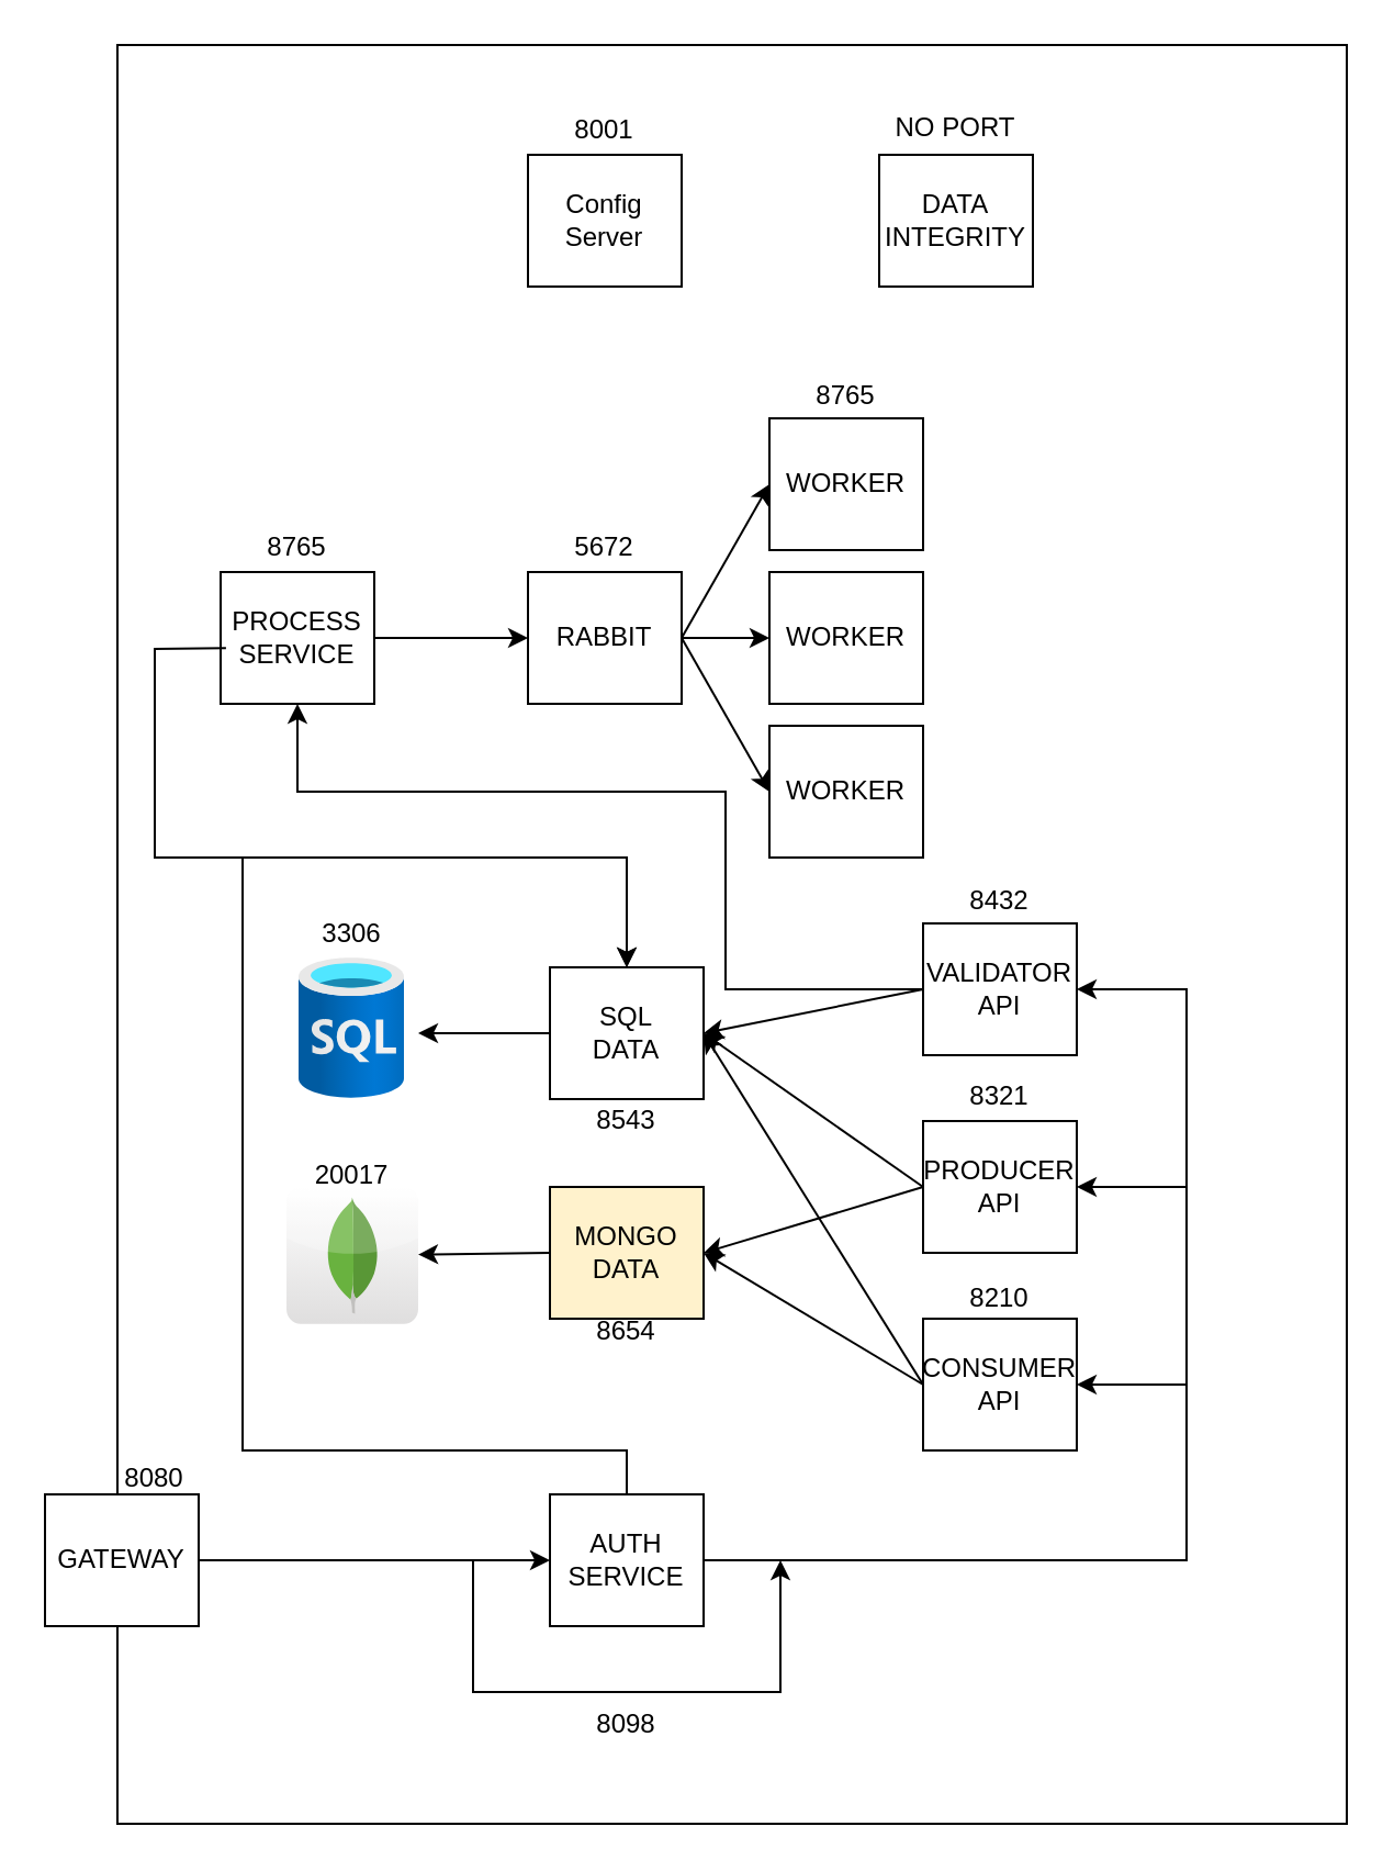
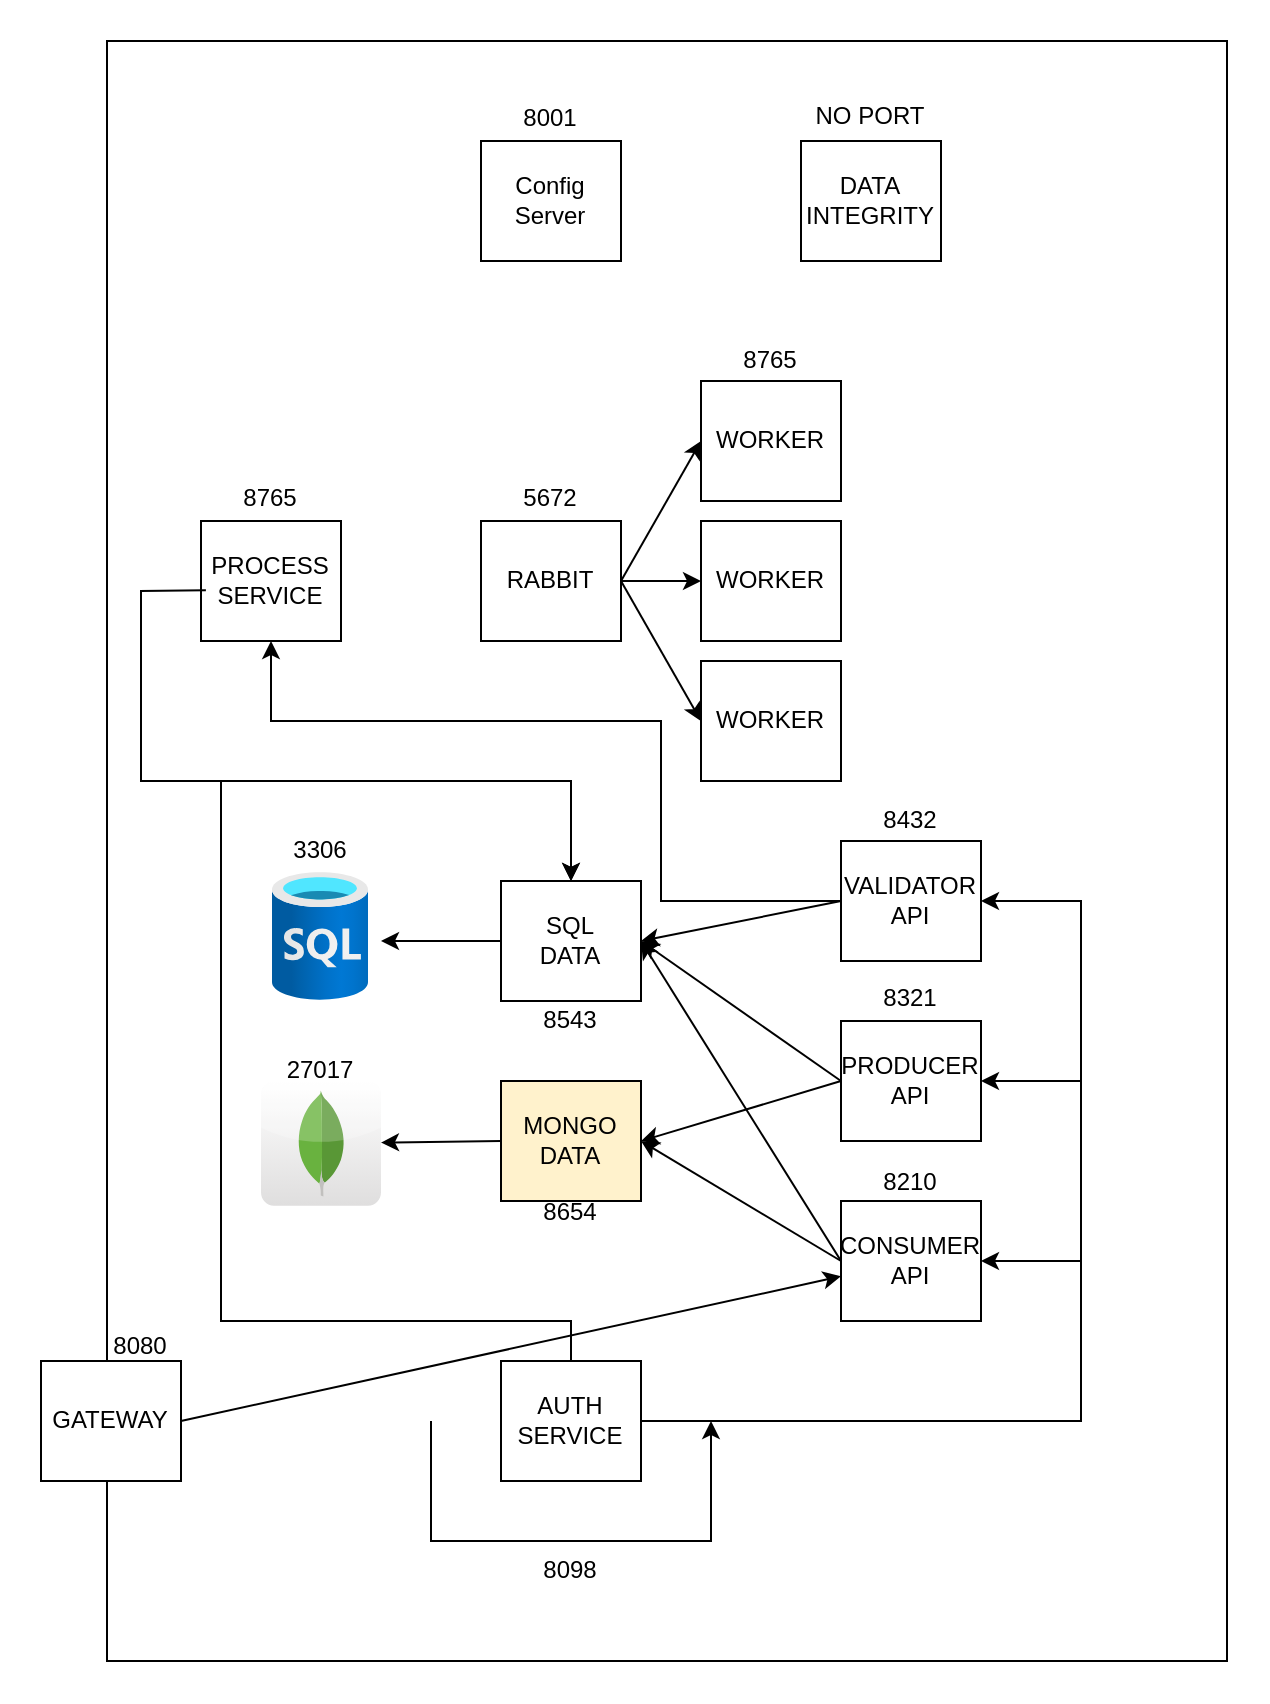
- <mxCell id="29" value="" style="endArrow=classic;html=1;rounded=0;exitX=1;exitY=0.5;exitDx=0;exitDy=0;entryX=0;entryY=0.5;entryDx=0;entryDy=0;" edge="1" parent="1" source="4" target="5"><mxGeometry width="50" height="50" relative="1" as="geometry"><mxPoint x="400" y="500" as="sourcePoint" /><mxPoint x="450" y="450" as="targetPoint" /></mxGeometry></mxCell>
- <mxCell id="43" value="20017" style="text;html=1;strokeColor=none;fillColor=none;align=center;verticalAlign=middle;whiteSpace=wrap;rounded=0;" vertex="1" parent="1"><mxGeometry x="130" y="520" width="60" height="30" as="geometry" /></mxCell>
+ <mxCell id="43" value="27017" style="text;html=1;strokeColor=none;fillColor=none;align=center;verticalAlign=middle;whiteSpace=wrap;rounded=0;" vertex="1" parent="1"><mxGeometry x="130" y="520" width="60" height="30" as="geometry" /></mxCell>
- <mxCell id="17" value="" style="endArrow=classic;html=1;rounded=0;exitX=1;exitY=0.5;exitDx=0;exitDy=0;entryX=0;entryY=0.5;entryDx=0;entryDy=0;" edge="1" parent="1" source="15" target="14"><mxGeometry width="50" height="50" relative="1" as="geometry"><mxPoint x="400" y="500" as="sourcePoint" /><mxPoint x="450" y="450" as="targetPoint" /></mxGeometry></mxCell>
+ <mxCell id="17" value="" style="endArrow=classic;html=1;rounded=0;exitX=1;exitY=0.5;exitDx=0;exitDy=0;" edge="1" parent="1" source="15" target="11"><mxGeometry width="50" height="50" relative="1" as="geometry"><mxPoint x="400" y="500" as="sourcePoint" /><mxPoint x="450" y="450" as="targetPoint" /></mxGeometry></mxCell>
